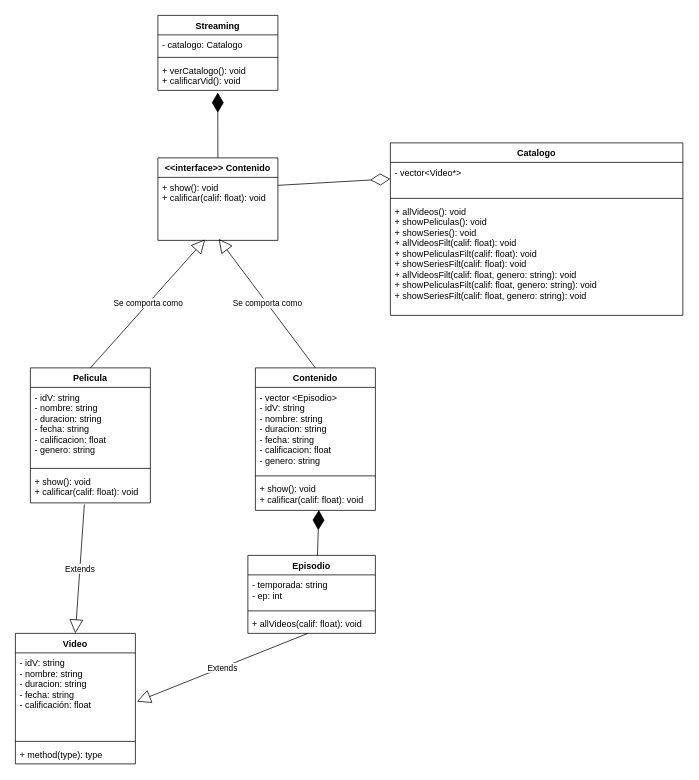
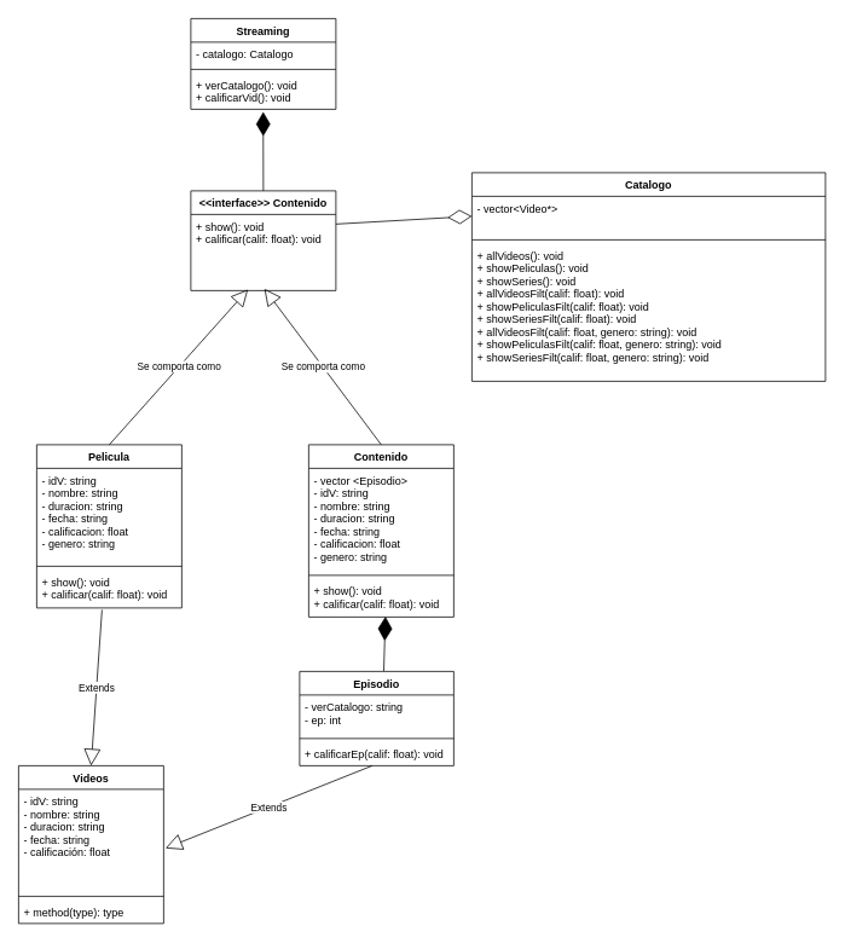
- <mxCell id="26" value="- temporada: string&#10;- ep: int" style="text;strokeColor=none;fillColor=none;align=left;verticalAlign=top;spacingLeft=4;spacingRight=4;overflow=hidden;rotatable=0;points=[[0,0.5],[1,0.5]];portConstraint=eastwest;" parent="25" vertex="1"><mxGeometry y="26" width="170" height="44" as="geometry" /></mxCell>
+ <mxCell id="26" value="- verCatalogo: string&#10;- ep: int" style="text;strokeColor=none;fillColor=none;align=left;verticalAlign=top;spacingLeft=4;spacingRight=4;overflow=hidden;rotatable=0;points=[[0,0.5],[1,0.5]];portConstraint=eastwest;" parent="25" vertex="1"><mxGeometry y="26" width="170" height="44" as="geometry" /></mxCell>
- <mxCell id="28" value="+ allVideos(calif: float): void" style="text;strokeColor=none;fillColor=none;align=left;verticalAlign=top;spacingLeft=4;spacingRight=4;overflow=hidden;rotatable=0;points=[[0,0.5],[1,0.5]];portConstraint=eastwest;" parent="25" vertex="1"><mxGeometry y="78" width="170" height="26" as="geometry" /></mxCell>
+ <mxCell id="28" value="+ calificarEp(calif: float): void" style="text;strokeColor=none;fillColor=none;align=left;verticalAlign=top;spacingLeft=4;spacingRight=4;overflow=hidden;rotatable=0;points=[[0,0.5],[1,0.5]];portConstraint=eastwest;" parent="25" vertex="1"><mxGeometry y="78" width="170" height="26" as="geometry" /></mxCell>
- <mxCell id="29" value="Video" style="swimlane;fontStyle=1;align=center;verticalAlign=top;childLayout=stackLayout;horizontal=1;startSize=26;horizontalStack=0;resizeParent=1;resizeParentMax=0;resizeLast=0;collapsible=1;marginBottom=0;" vertex="1" parent="1"><mxGeometry x="20" y="844" width="160" height="174" as="geometry" /></mxCell>
+ <mxCell id="29" value="Videos" style="swimlane;fontStyle=1;align=center;verticalAlign=top;childLayout=stackLayout;horizontal=1;startSize=26;horizontalStack=0;resizeParent=1;resizeParentMax=0;resizeLast=0;collapsible=1;marginBottom=0;" vertex="1" parent="1"><mxGeometry x="20" y="844" width="160" height="174" as="geometry" /></mxCell>
